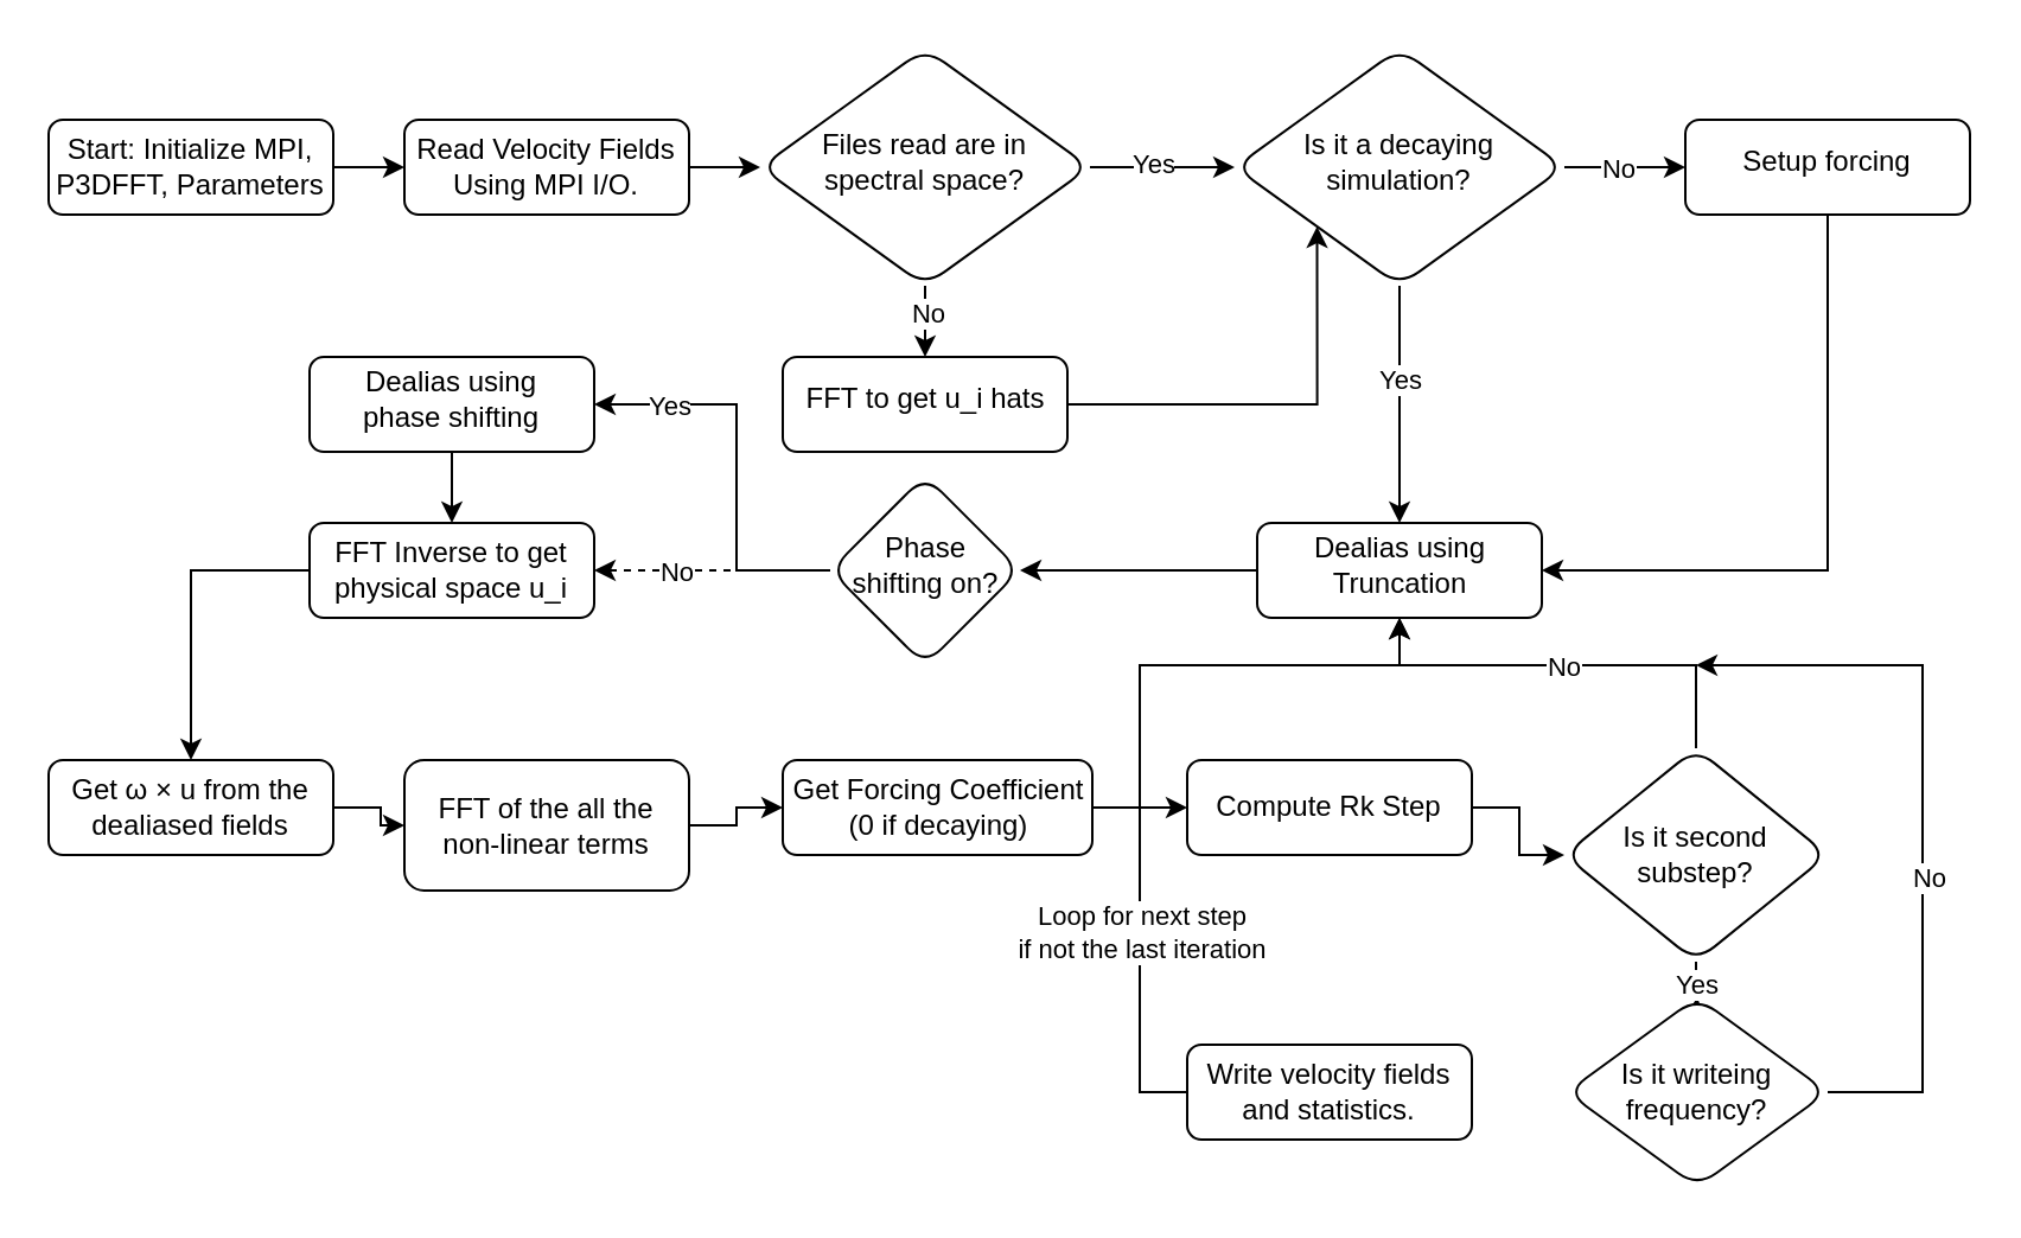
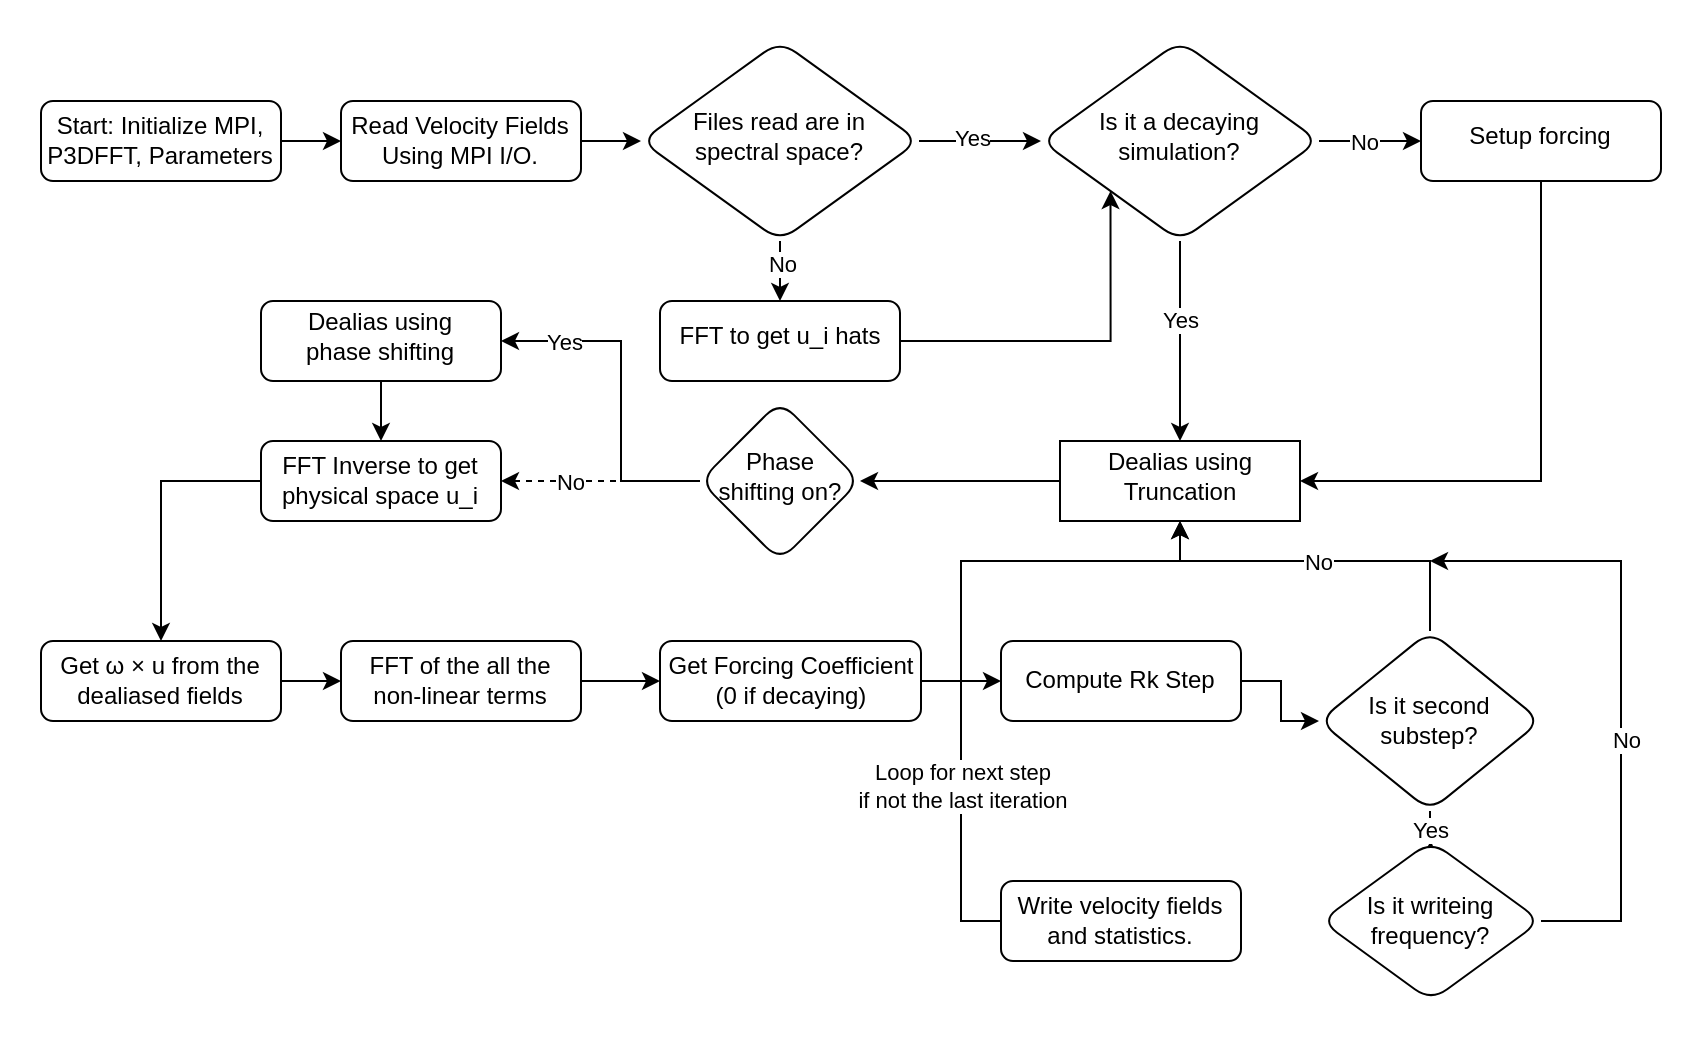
- <mxCell id="21" value="Dealias using Truncation" style="rounded=1;shadow=0;strokeWidth=1;spacing=6;spacingTop=-4;labelPosition=center;verticalLabelPosition=middle;align=center;verticalAlign=middle;labelBackgroundColor=none;whiteSpace=wrap;html=1;" vertex="1" parent="1"><mxGeometry x="529.5" y="220" width="120" height="40" as="geometry" /></mxCell>
+ <mxCell id="21" value="Dealias using Truncation" style="shadow=0;strokeWidth=1;spacing=6;spacingTop=-4;labelPosition=center;verticalLabelPosition=middle;align=center;verticalAlign=middle;labelBackgroundColor=none;whiteSpace=wrap;html=1;rounded=0;" vertex="1" parent="1"><mxGeometry x="529.5" y="220" width="120" height="40" as="geometry" /></mxCell>
- <mxCell id="34" value="&lt;div&gt;FFT of the all the&lt;/div&gt;&lt;div&gt;non-linear terms&lt;/div&gt;" style="whiteSpace=wrap;html=1;rounded=1;" vertex="1" parent="1"><mxGeometry x="170" y="320" width="120" height="55" as="geometry" /></mxCell>
+ <mxCell id="34" value="&lt;div&gt;FFT of the all the&lt;/div&gt;&lt;div&gt;non-linear terms&lt;/div&gt;" style="whiteSpace=wrap;html=1;rounded=1;" vertex="1" parent="1"><mxGeometry x="170" y="320" width="120" height="40" as="geometry" /></mxCell>
